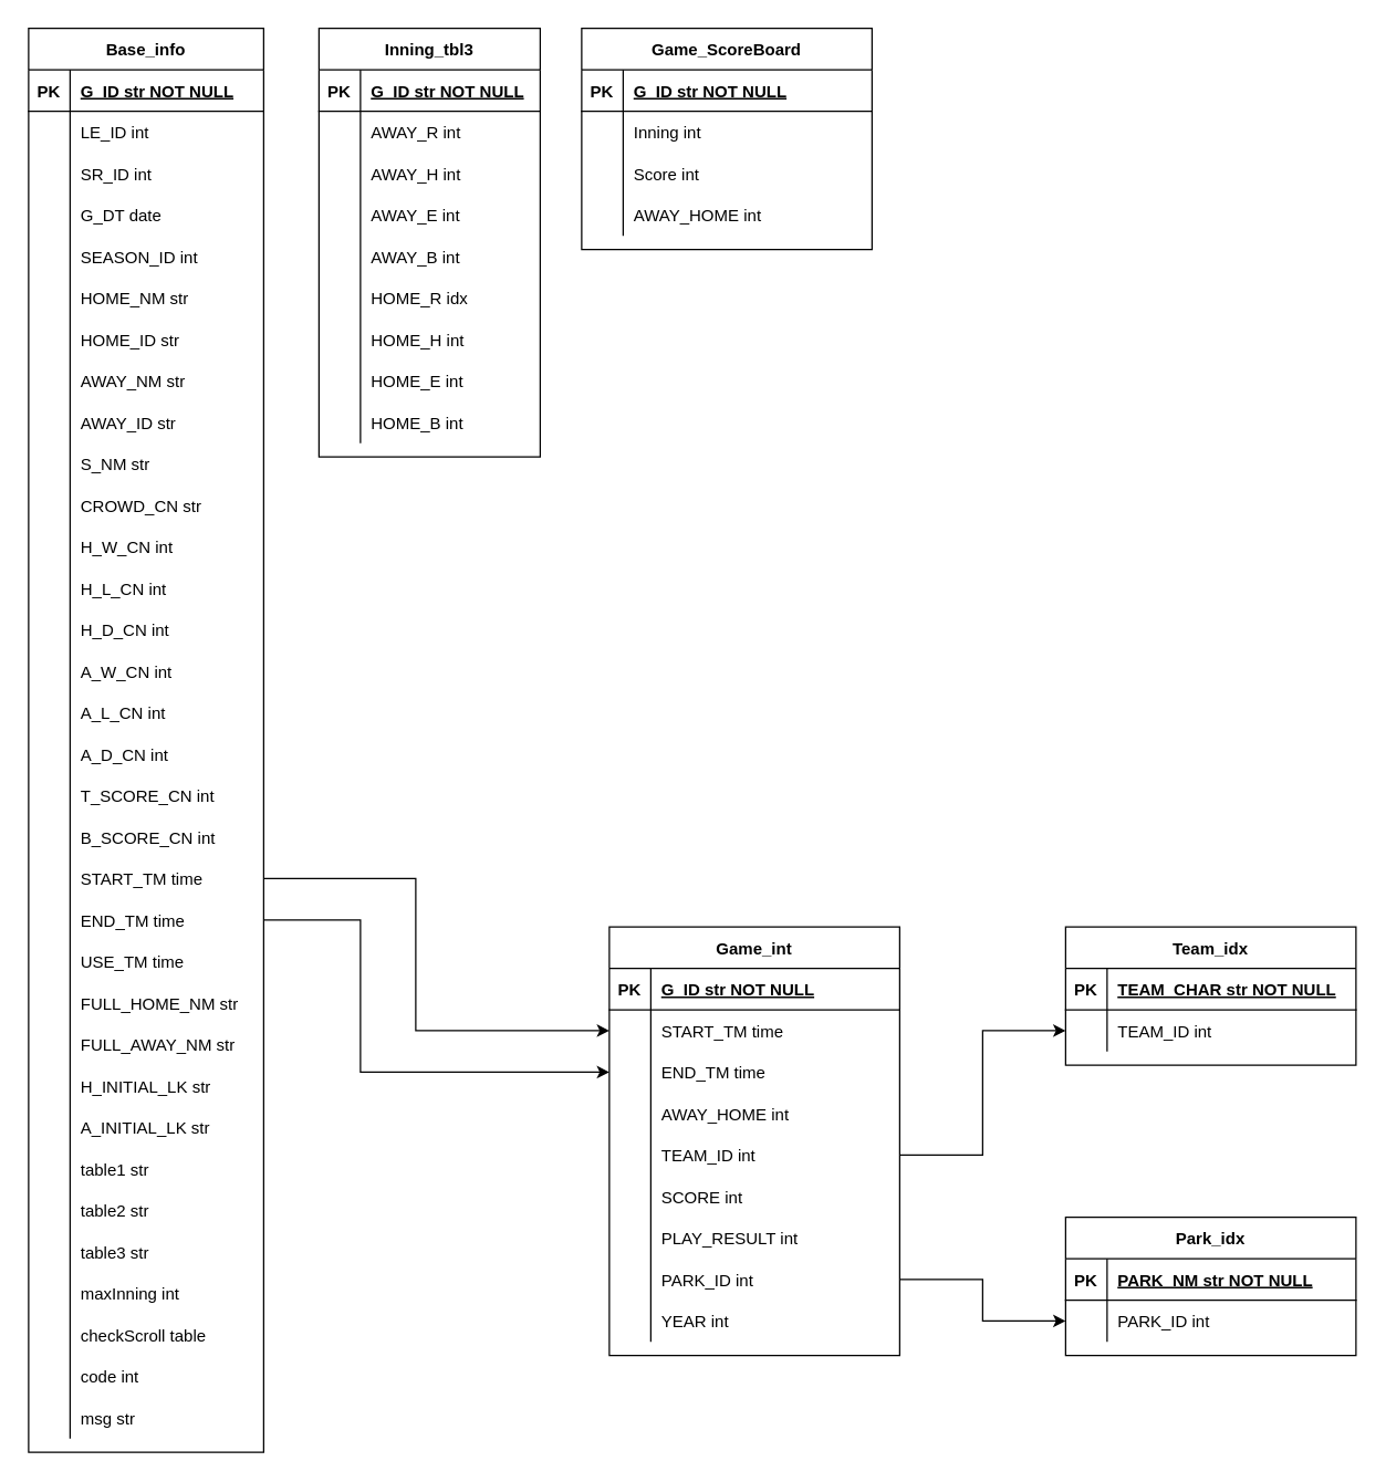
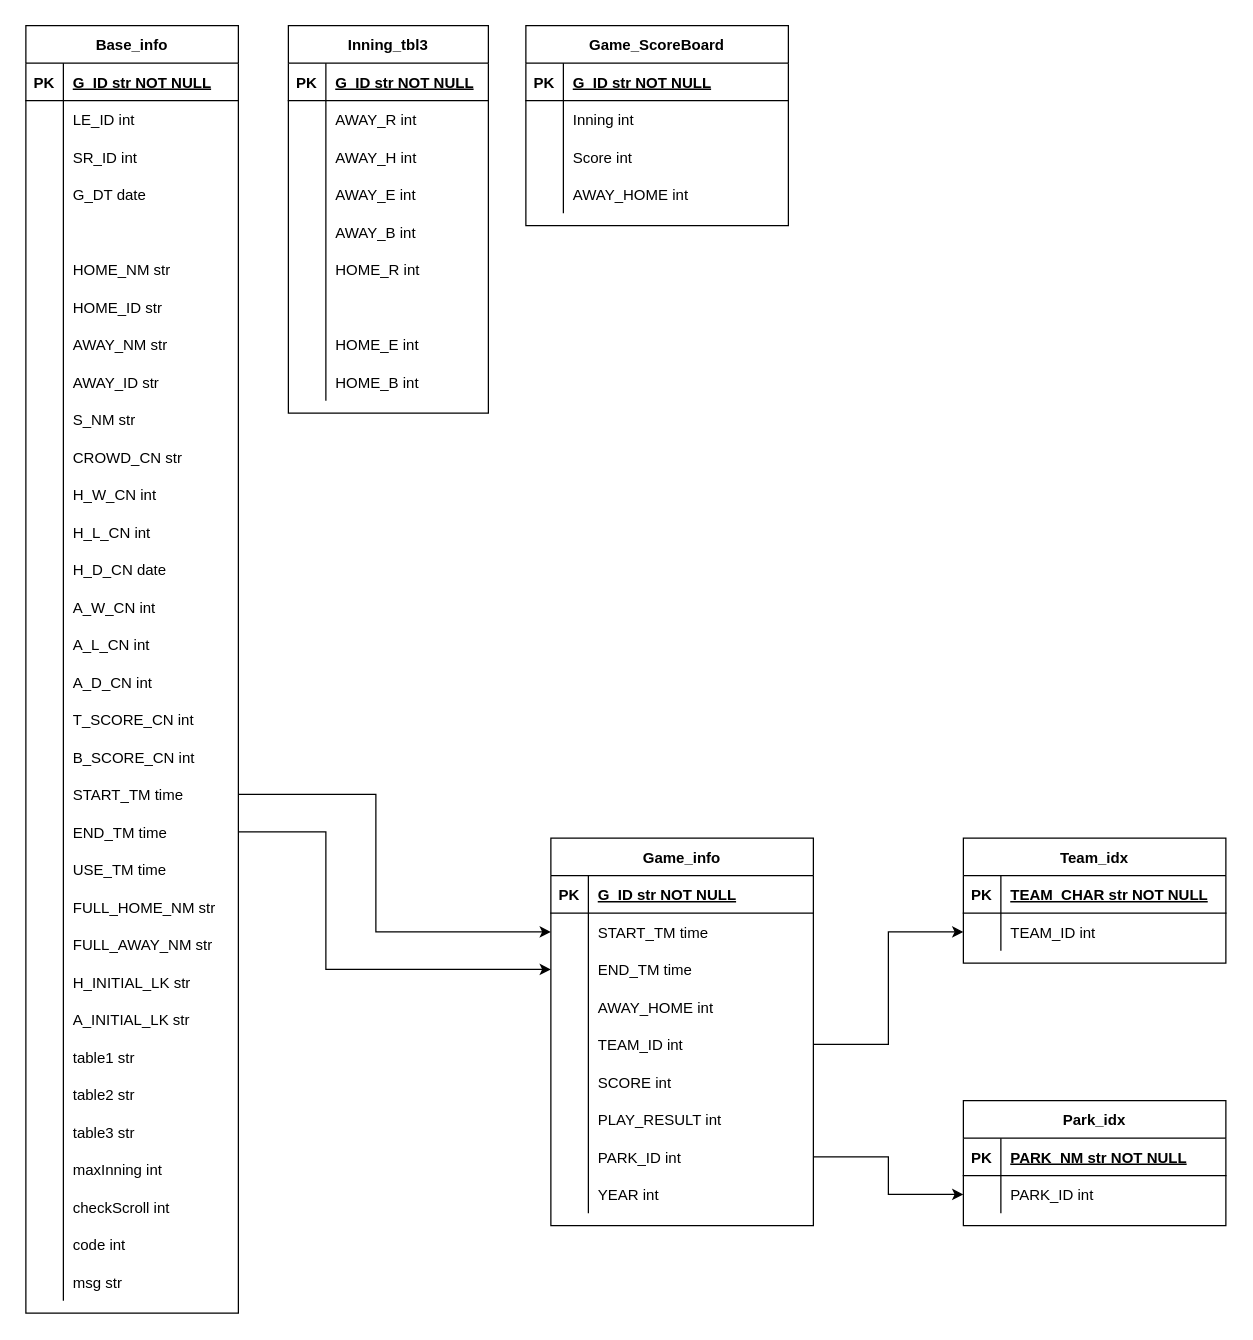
- <mxCell id="17" value="SEASON_ID int" style="shape=partialRectangle;overflow=hidden;connectable=0;fillColor=none;top=0;left=0;bottom=0;right=0;align=left;spacingLeft=6;" parent="15" vertex="1"><mxGeometry x="30" width="140" height="30" as="geometry"><mxRectangle width="140" height="30" as="alternateBounds" /></mxGeometry></mxCell>
- <mxCell id="120" value="HOME_R idx" style="shape=partialRectangle;overflow=hidden;connectable=0;fillColor=none;top=0;left=0;bottom=0;right=0;align=left;spacingLeft=6;" parent="118" vertex="1"><mxGeometry x="30" width="130" height="30" as="geometry"><mxRectangle width="130" height="30" as="alternateBounds" /></mxGeometry></mxCell>
+ <mxCell id="120" value="HOME_R int" style="shape=partialRectangle;overflow=hidden;connectable=0;fillColor=none;top=0;left=0;bottom=0;right=0;align=left;spacingLeft=6;" parent="118" vertex="1"><mxGeometry x="30" width="130" height="30" as="geometry"><mxRectangle width="130" height="30" as="alternateBounds" /></mxGeometry></mxCell>
- <mxCell id="123" value="HOME_H int" style="shape=partialRectangle;overflow=hidden;connectable=0;fillColor=none;top=0;left=0;bottom=0;right=0;align=left;spacingLeft=6;" parent="121" vertex="1"><mxGeometry x="30" width="130" height="30" as="geometry"><mxRectangle width="130" height="30" as="alternateBounds" /></mxGeometry></mxCell>
- <mxCell id="44" value="H_D_CN int" style="shape=partialRectangle;overflow=hidden;connectable=0;fillColor=none;top=0;left=0;bottom=0;right=0;align=left;spacingLeft=6;" parent="42" vertex="1"><mxGeometry x="30" width="140" height="30" as="geometry"><mxRectangle width="140" height="30" as="alternateBounds" /></mxGeometry></mxCell>
+ <mxCell id="44" value="H_D_CN date" style="shape=partialRectangle;overflow=hidden;connectable=0;fillColor=none;top=0;left=0;bottom=0;right=0;align=left;spacingLeft=6;" parent="42" vertex="1"><mxGeometry x="30" width="140" height="30" as="geometry"><mxRectangle width="140" height="30" as="alternateBounds" /></mxGeometry></mxCell>
- <mxCell id="157" value="Game_int" style="shape=table;startSize=30;container=1;collapsible=1;childLayout=tableLayout;fixedRows=1;rowLines=0;fontStyle=1;align=center;resizeLast=1;" parent="1" vertex="1"><mxGeometry x="440" y="670" width="210" height="310" as="geometry" /></mxCell>
+ <mxCell id="157" value="Game_info" style="shape=table;startSize=30;container=1;collapsible=1;childLayout=tableLayout;fixedRows=1;rowLines=0;fontStyle=1;align=center;resizeLast=1;" parent="1" vertex="1"><mxGeometry x="440" y="670" width="210" height="310" as="geometry" /></mxCell>
- <mxCell id="95" value="checkScroll table" style="shape=partialRectangle;overflow=hidden;connectable=0;fillColor=none;top=0;left=0;bottom=0;right=0;align=left;spacingLeft=6;" parent="93" vertex="1"><mxGeometry x="30" width="140" height="30" as="geometry"><mxRectangle width="140" height="30" as="alternateBounds" /></mxGeometry></mxCell>
+ <mxCell id="95" value="checkScroll int" style="shape=partialRectangle;overflow=hidden;connectable=0;fillColor=none;top=0;left=0;bottom=0;right=0;align=left;spacingLeft=6;" parent="93" vertex="1"><mxGeometry x="30" width="140" height="30" as="geometry"><mxRectangle width="140" height="30" as="alternateBounds" /></mxGeometry></mxCell>
